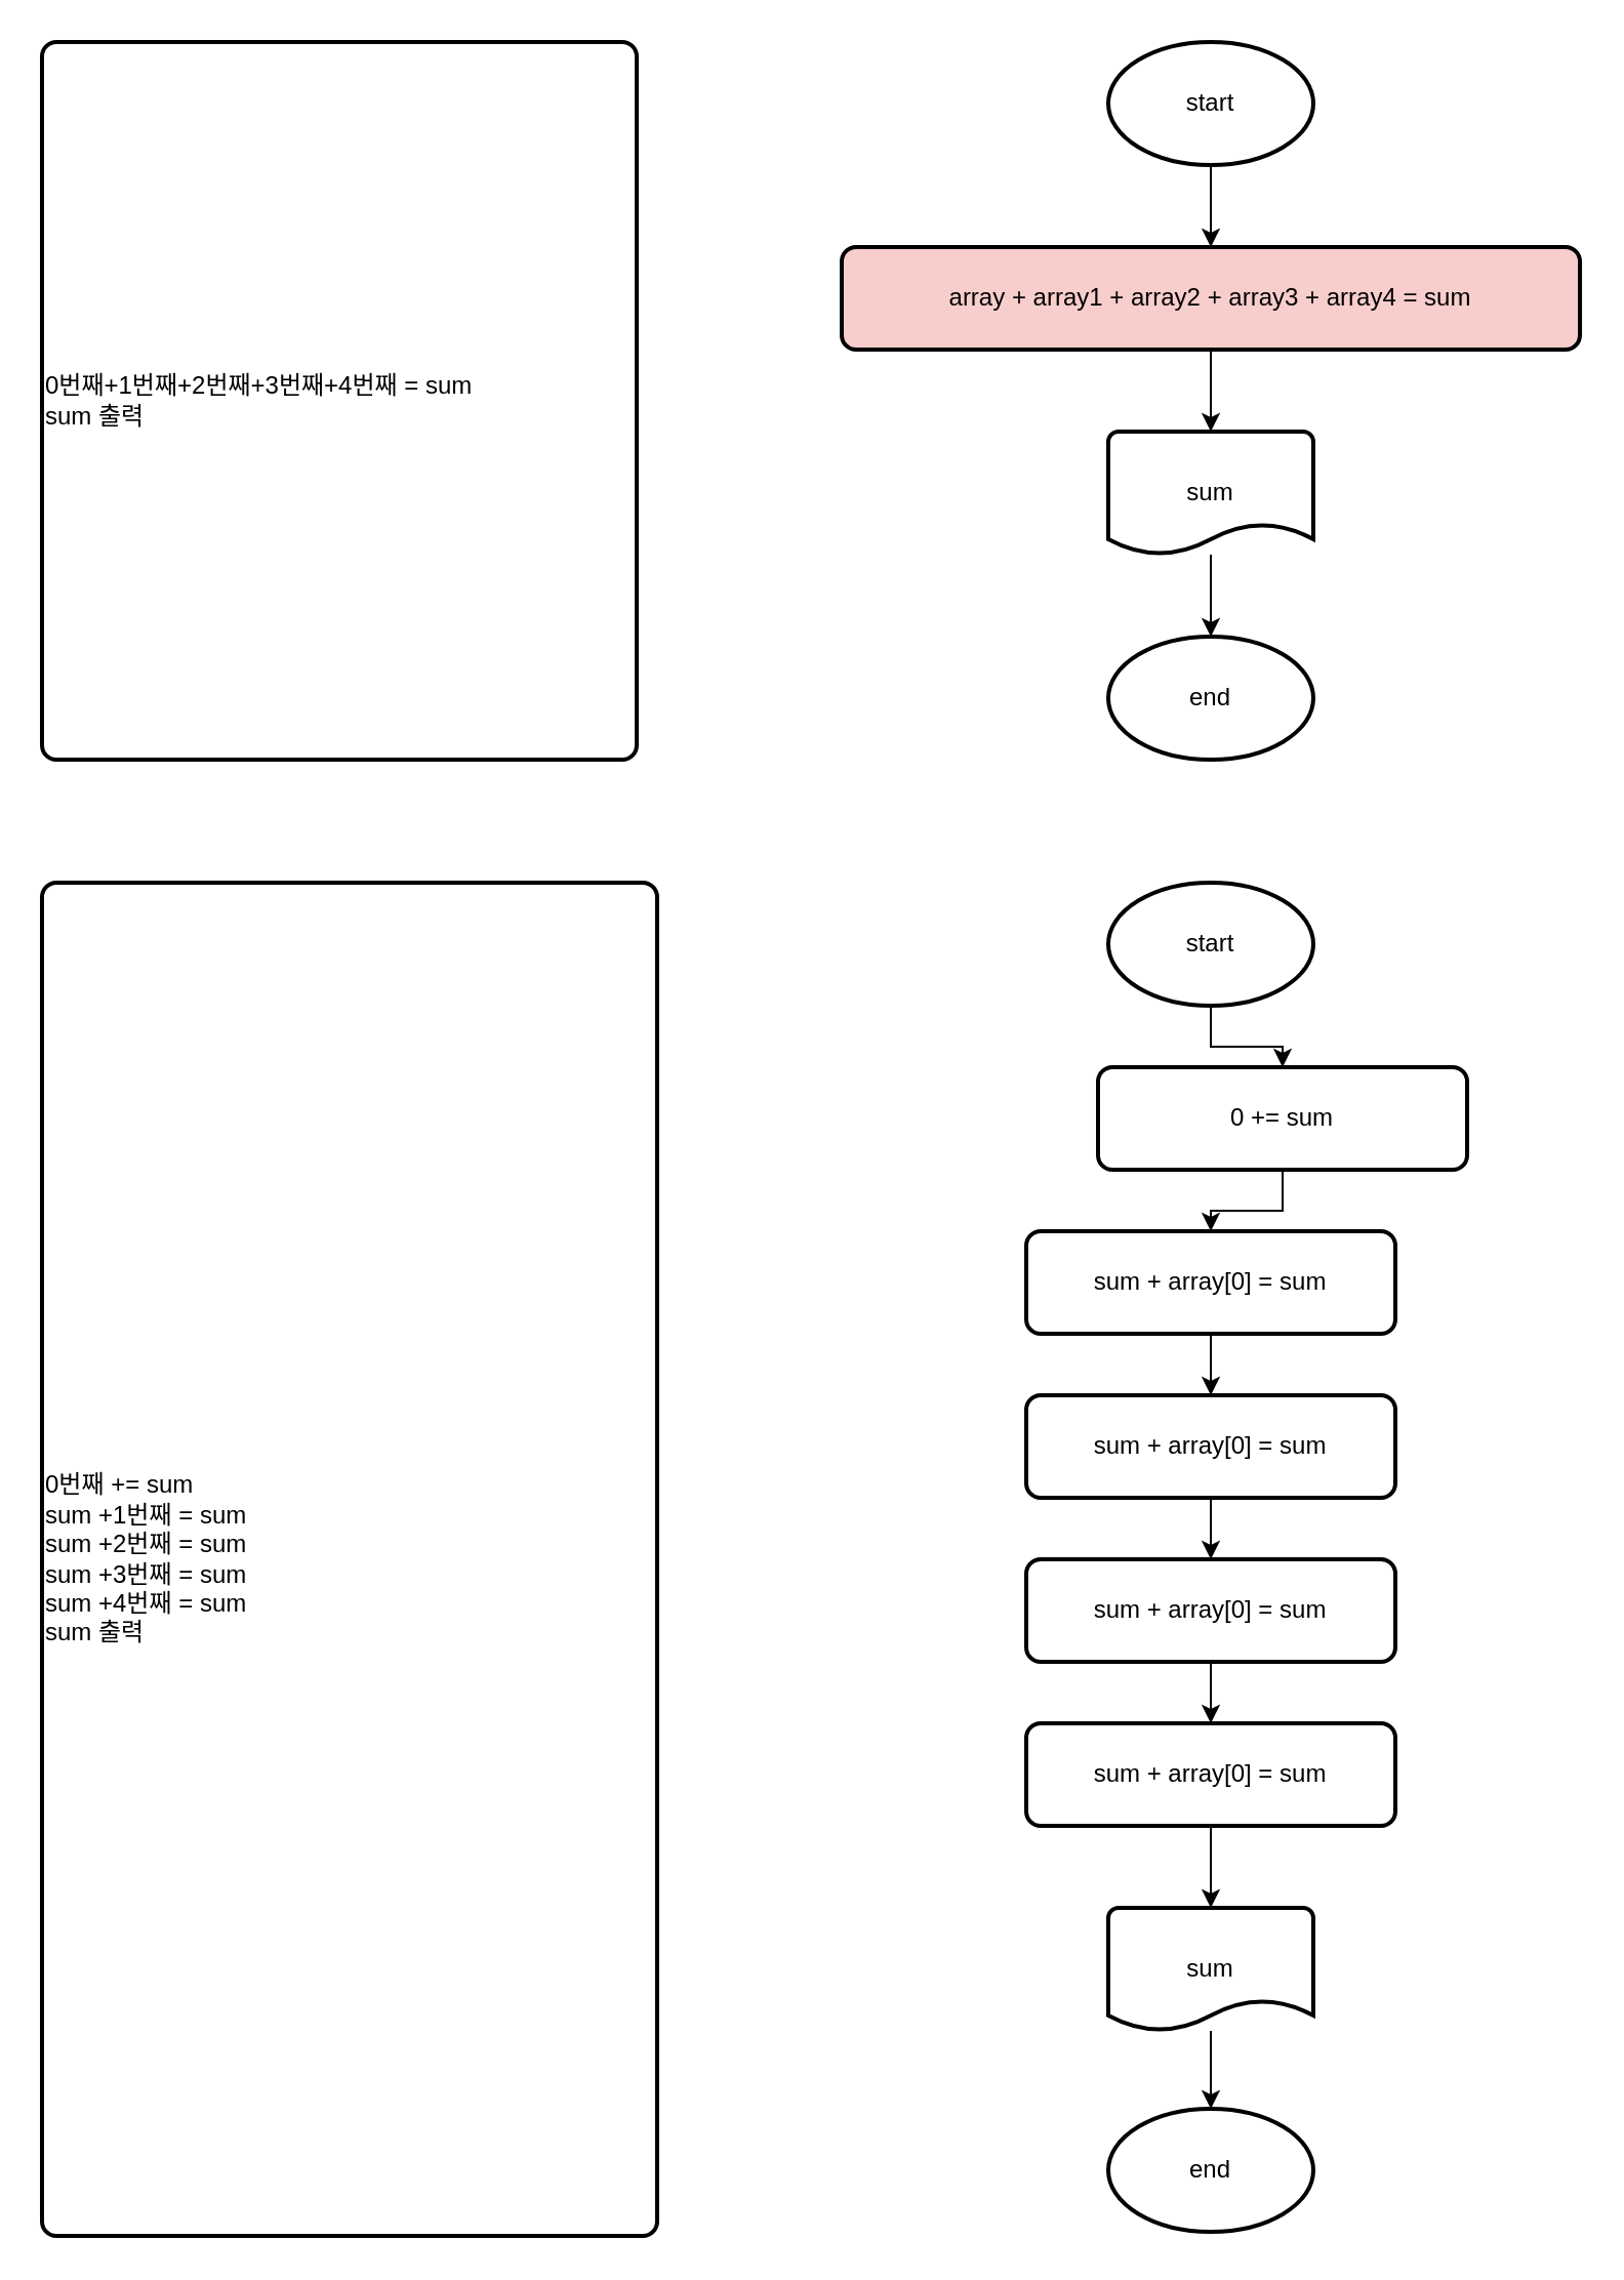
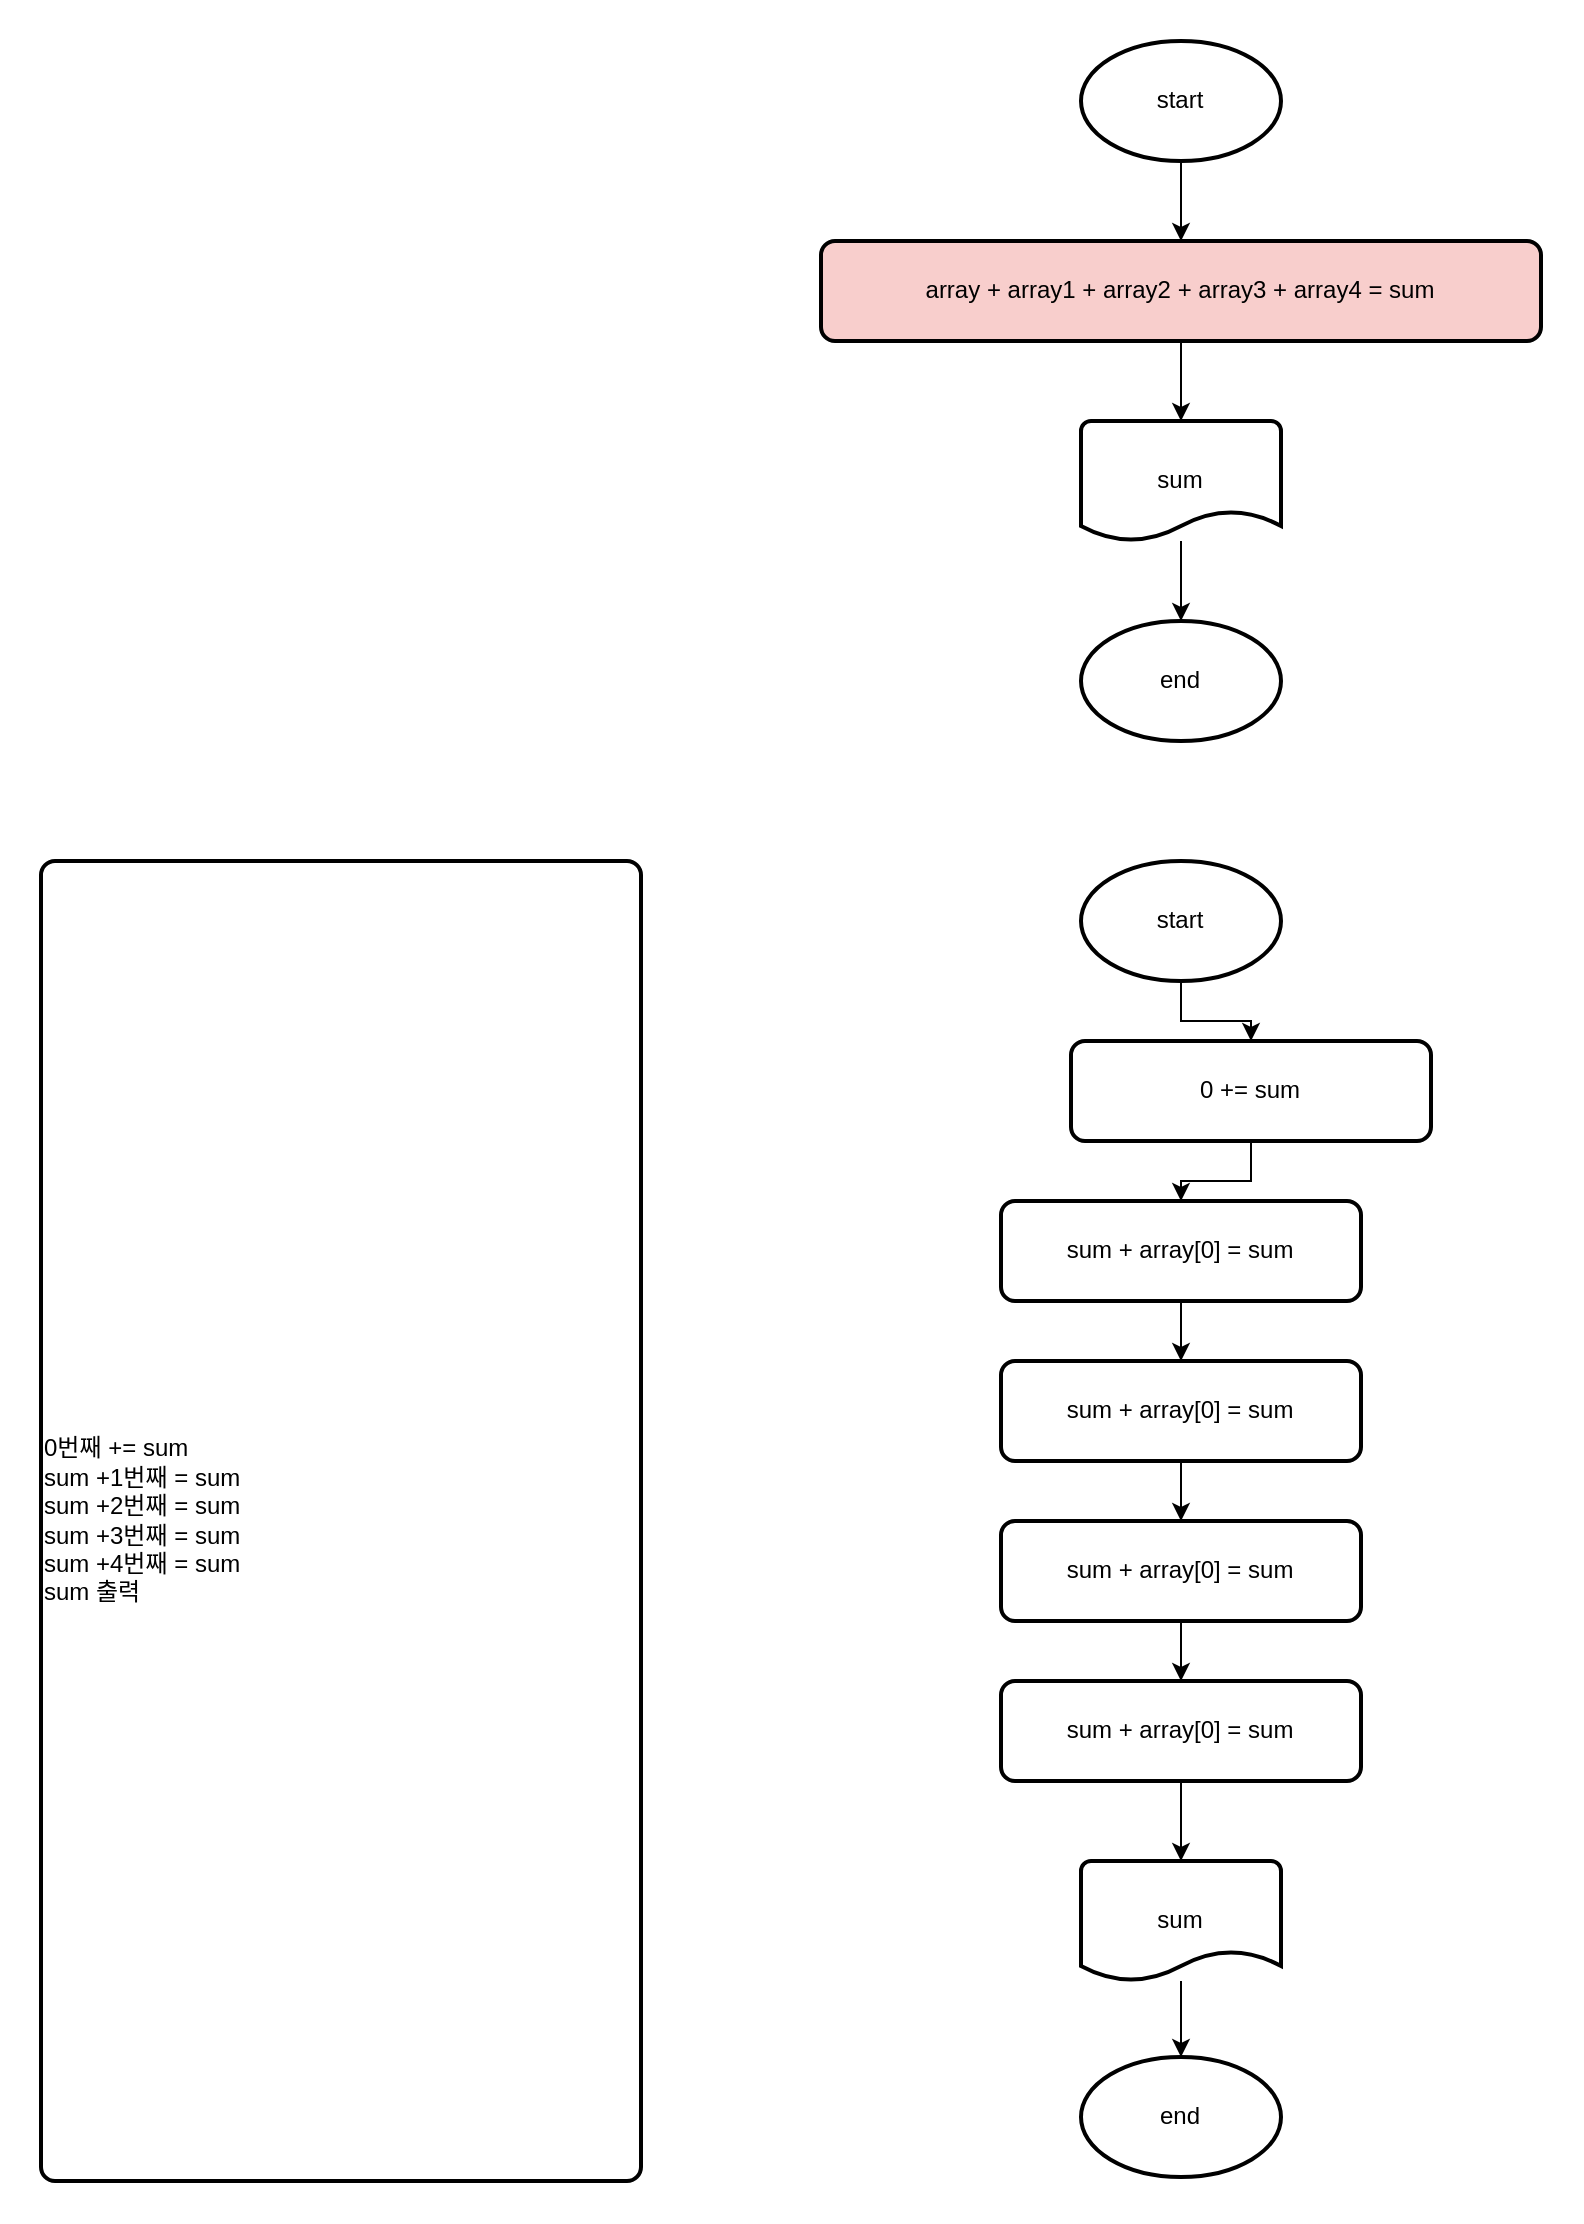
- <mxCell id="2" value="0번째+1번째+2번째+3번째+4번째 = sum&lt;br&gt;&lt;div style=&quot;&quot;&gt;&lt;span style=&quot;background-color: initial;&quot;&gt;sum 출력&lt;/span&gt;&lt;/div&gt;" style="rounded=1;whiteSpace=wrap;html=1;absoluteArcSize=1;arcSize=14;strokeWidth=2;align=left;" vertex="1" parent="1"><mxGeometry x="20" y="20" width="290" height="350" as="geometry" /></mxCell>
